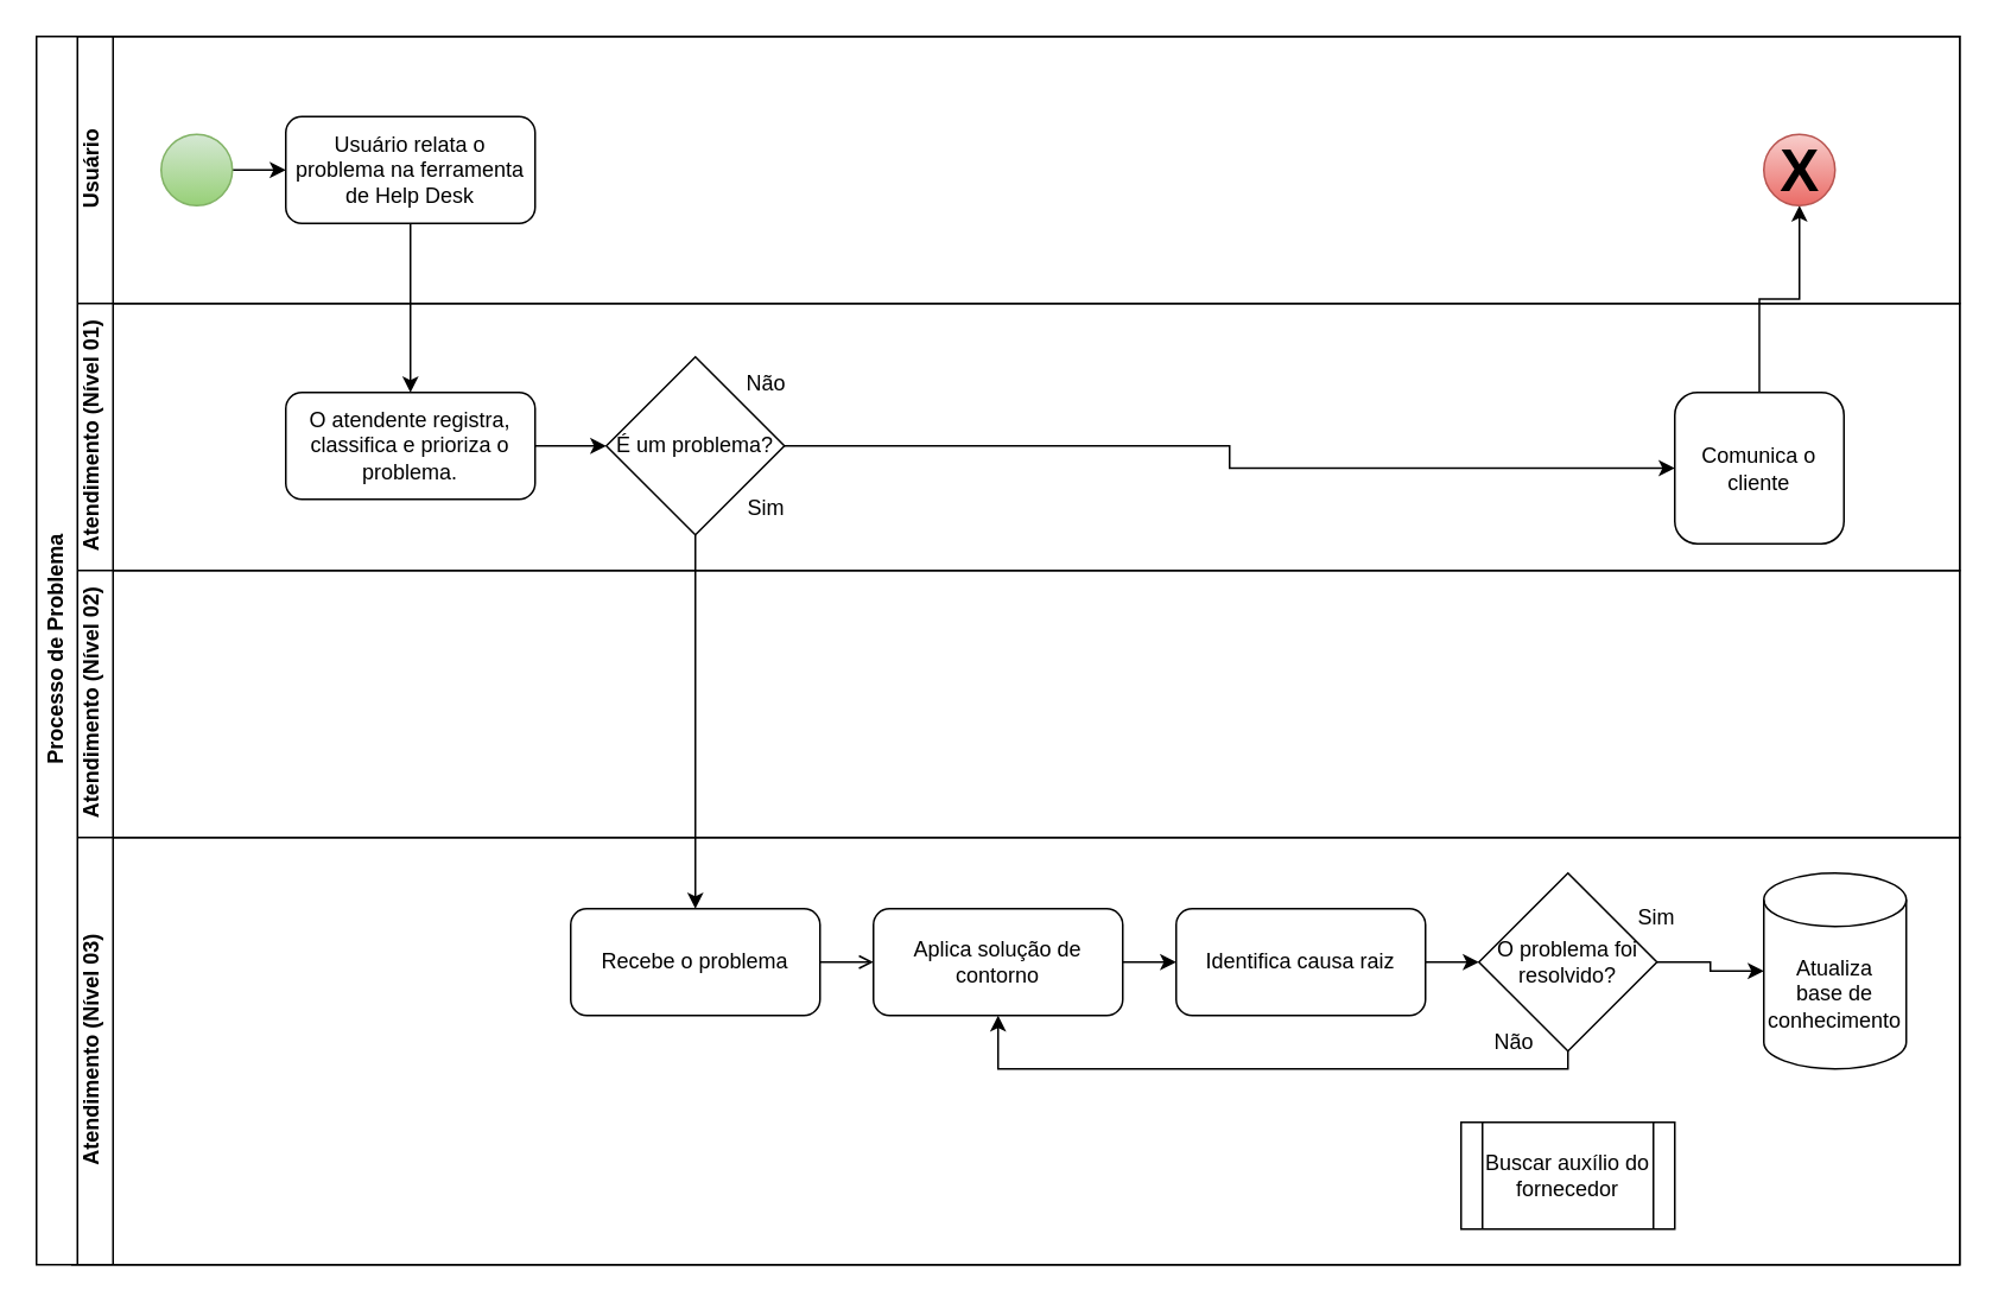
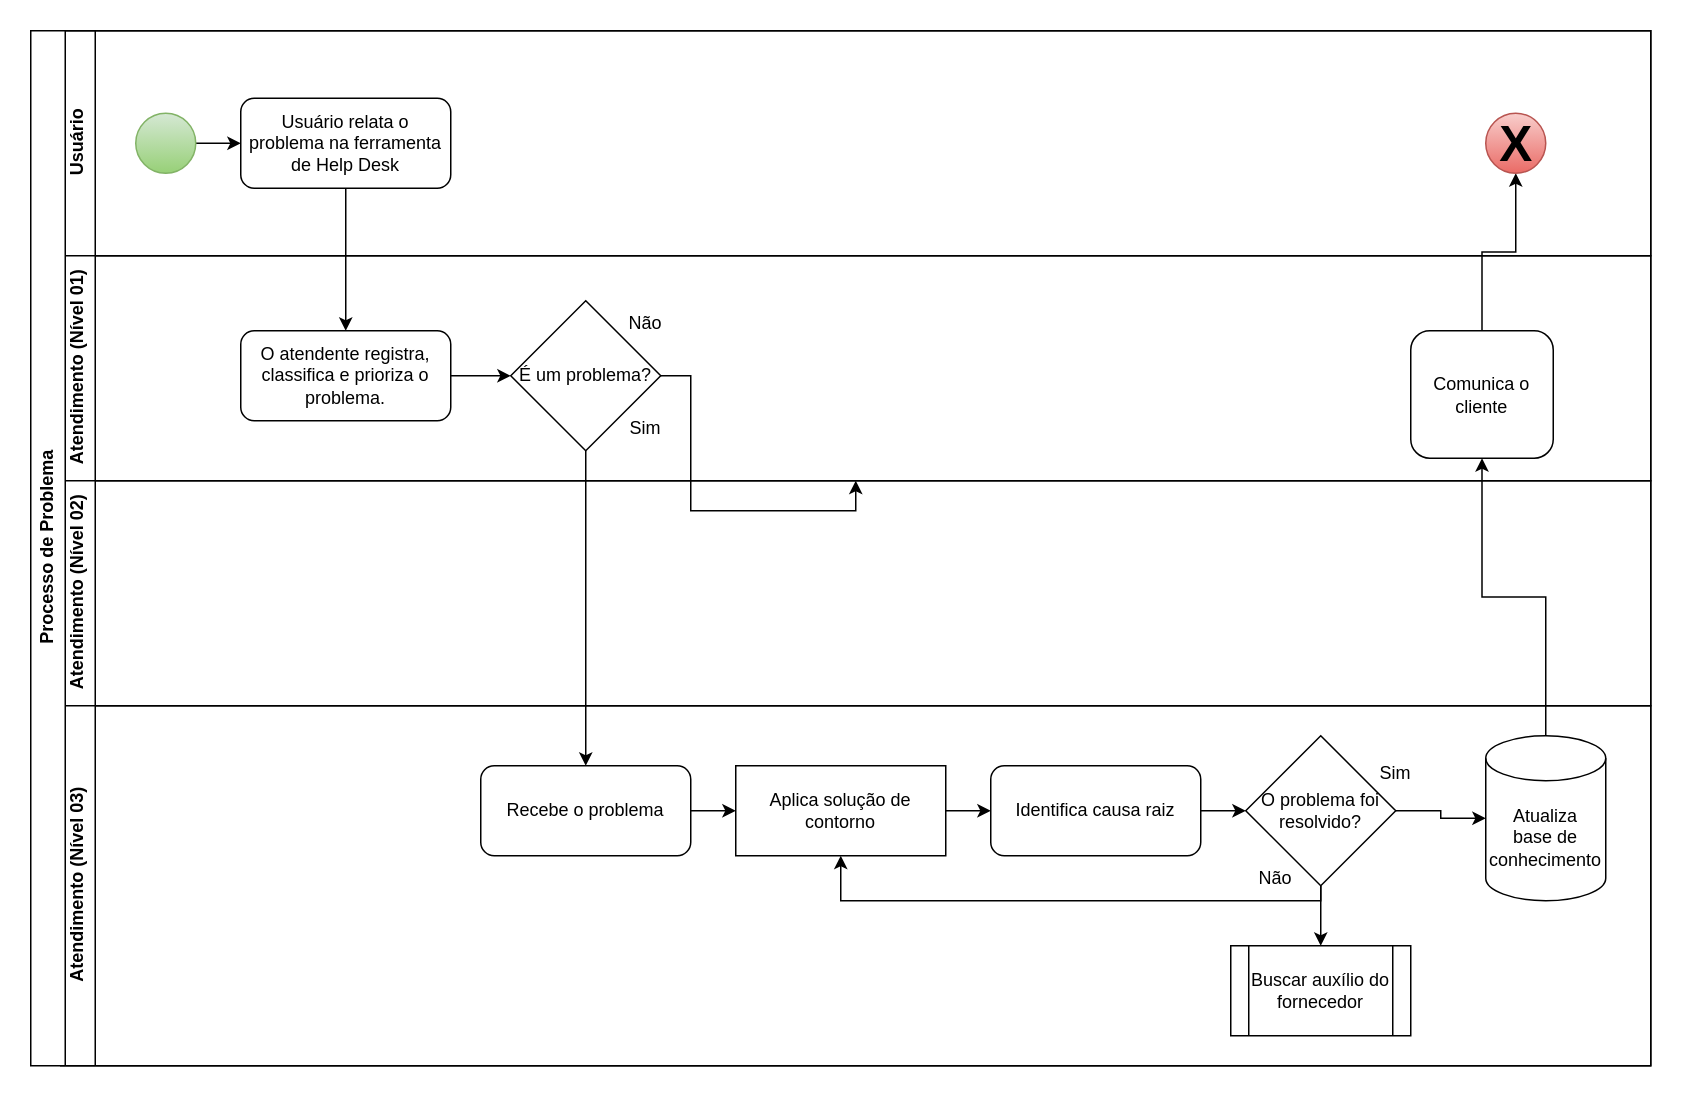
- <mxCell id="14" style="edgeStyle=orthogonalEdgeStyle;rounded=0;orthogonalLoop=1;jettySize=auto;html=1;exitX=1;exitY=0.5;exitDx=0;exitDy=0;entryX=0;entryY=0.5;entryDx=0;entryDy=0;" parent="6" source="15" target="32" edge="1"><mxGeometry relative="1" as="geometry" /></mxCell>
+ <mxCell id="14" style="edgeStyle=orthogonalEdgeStyle;rounded=0;orthogonalLoop=1;jettySize=auto;html=1;exitX=1;exitY=0.5;exitDx=0;exitDy=0;" parent="6" source="15" target="3" edge="1"><mxGeometry relative="1" as="geometry" /></mxCell>
+ <mxCell id="29" style="edgeStyle=orthogonalEdgeStyle;rounded=0;orthogonalLoop=1;jettySize=auto;html=1;exitX=0.5;exitY=0;exitDx=0;exitDy=0;exitPerimeter=0;" parent="6" source="30" target="32" edge="1"><mxGeometry relative="1" as="geometry" /></mxCell>
- <mxCell id="16" value="" style="edgeStyle=orthogonalEdgeStyle;rounded=0;orthogonalLoop=1;jettySize=auto;html=1;endArrow=open;" parent="6" source="17" target="21" edge="1"><mxGeometry relative="1" as="geometry" /></mxCell>
+ <mxCell id="16" value="" style="edgeStyle=orthogonalEdgeStyle;rounded=0;orthogonalLoop=1;jettySize=auto;html=1;" parent="6" source="17" target="21" edge="1"><mxGeometry relative="1" as="geometry" /></mxCell>
- <mxCell id="21" value="Aplica solução de contorno" style="rounded=1;whiteSpace=wrap;html=1;" parent="6" vertex="1"><mxGeometry x="470" y="490" width="140" height="60" as="geometry" /></mxCell>
+ <mxCell id="21" value="Aplica solução de contorno" style="whiteSpace=wrap;html=1;rounded=0;" parent="6" vertex="1"><mxGeometry x="470" y="490" width="140" height="60" as="geometry" /></mxCell>
+ <mxCell id="36" style="edgeStyle=orthogonalEdgeStyle;rounded=0;orthogonalLoop=1;jettySize=auto;html=1;exitX=0.5;exitY=1;exitDx=0;exitDy=0;entryX=0.5;entryY=0;entryDx=0;entryDy=0;" parent="1" source="26" target="35" edge="1"><mxGeometry relative="1" as="geometry" /></mxCell>
